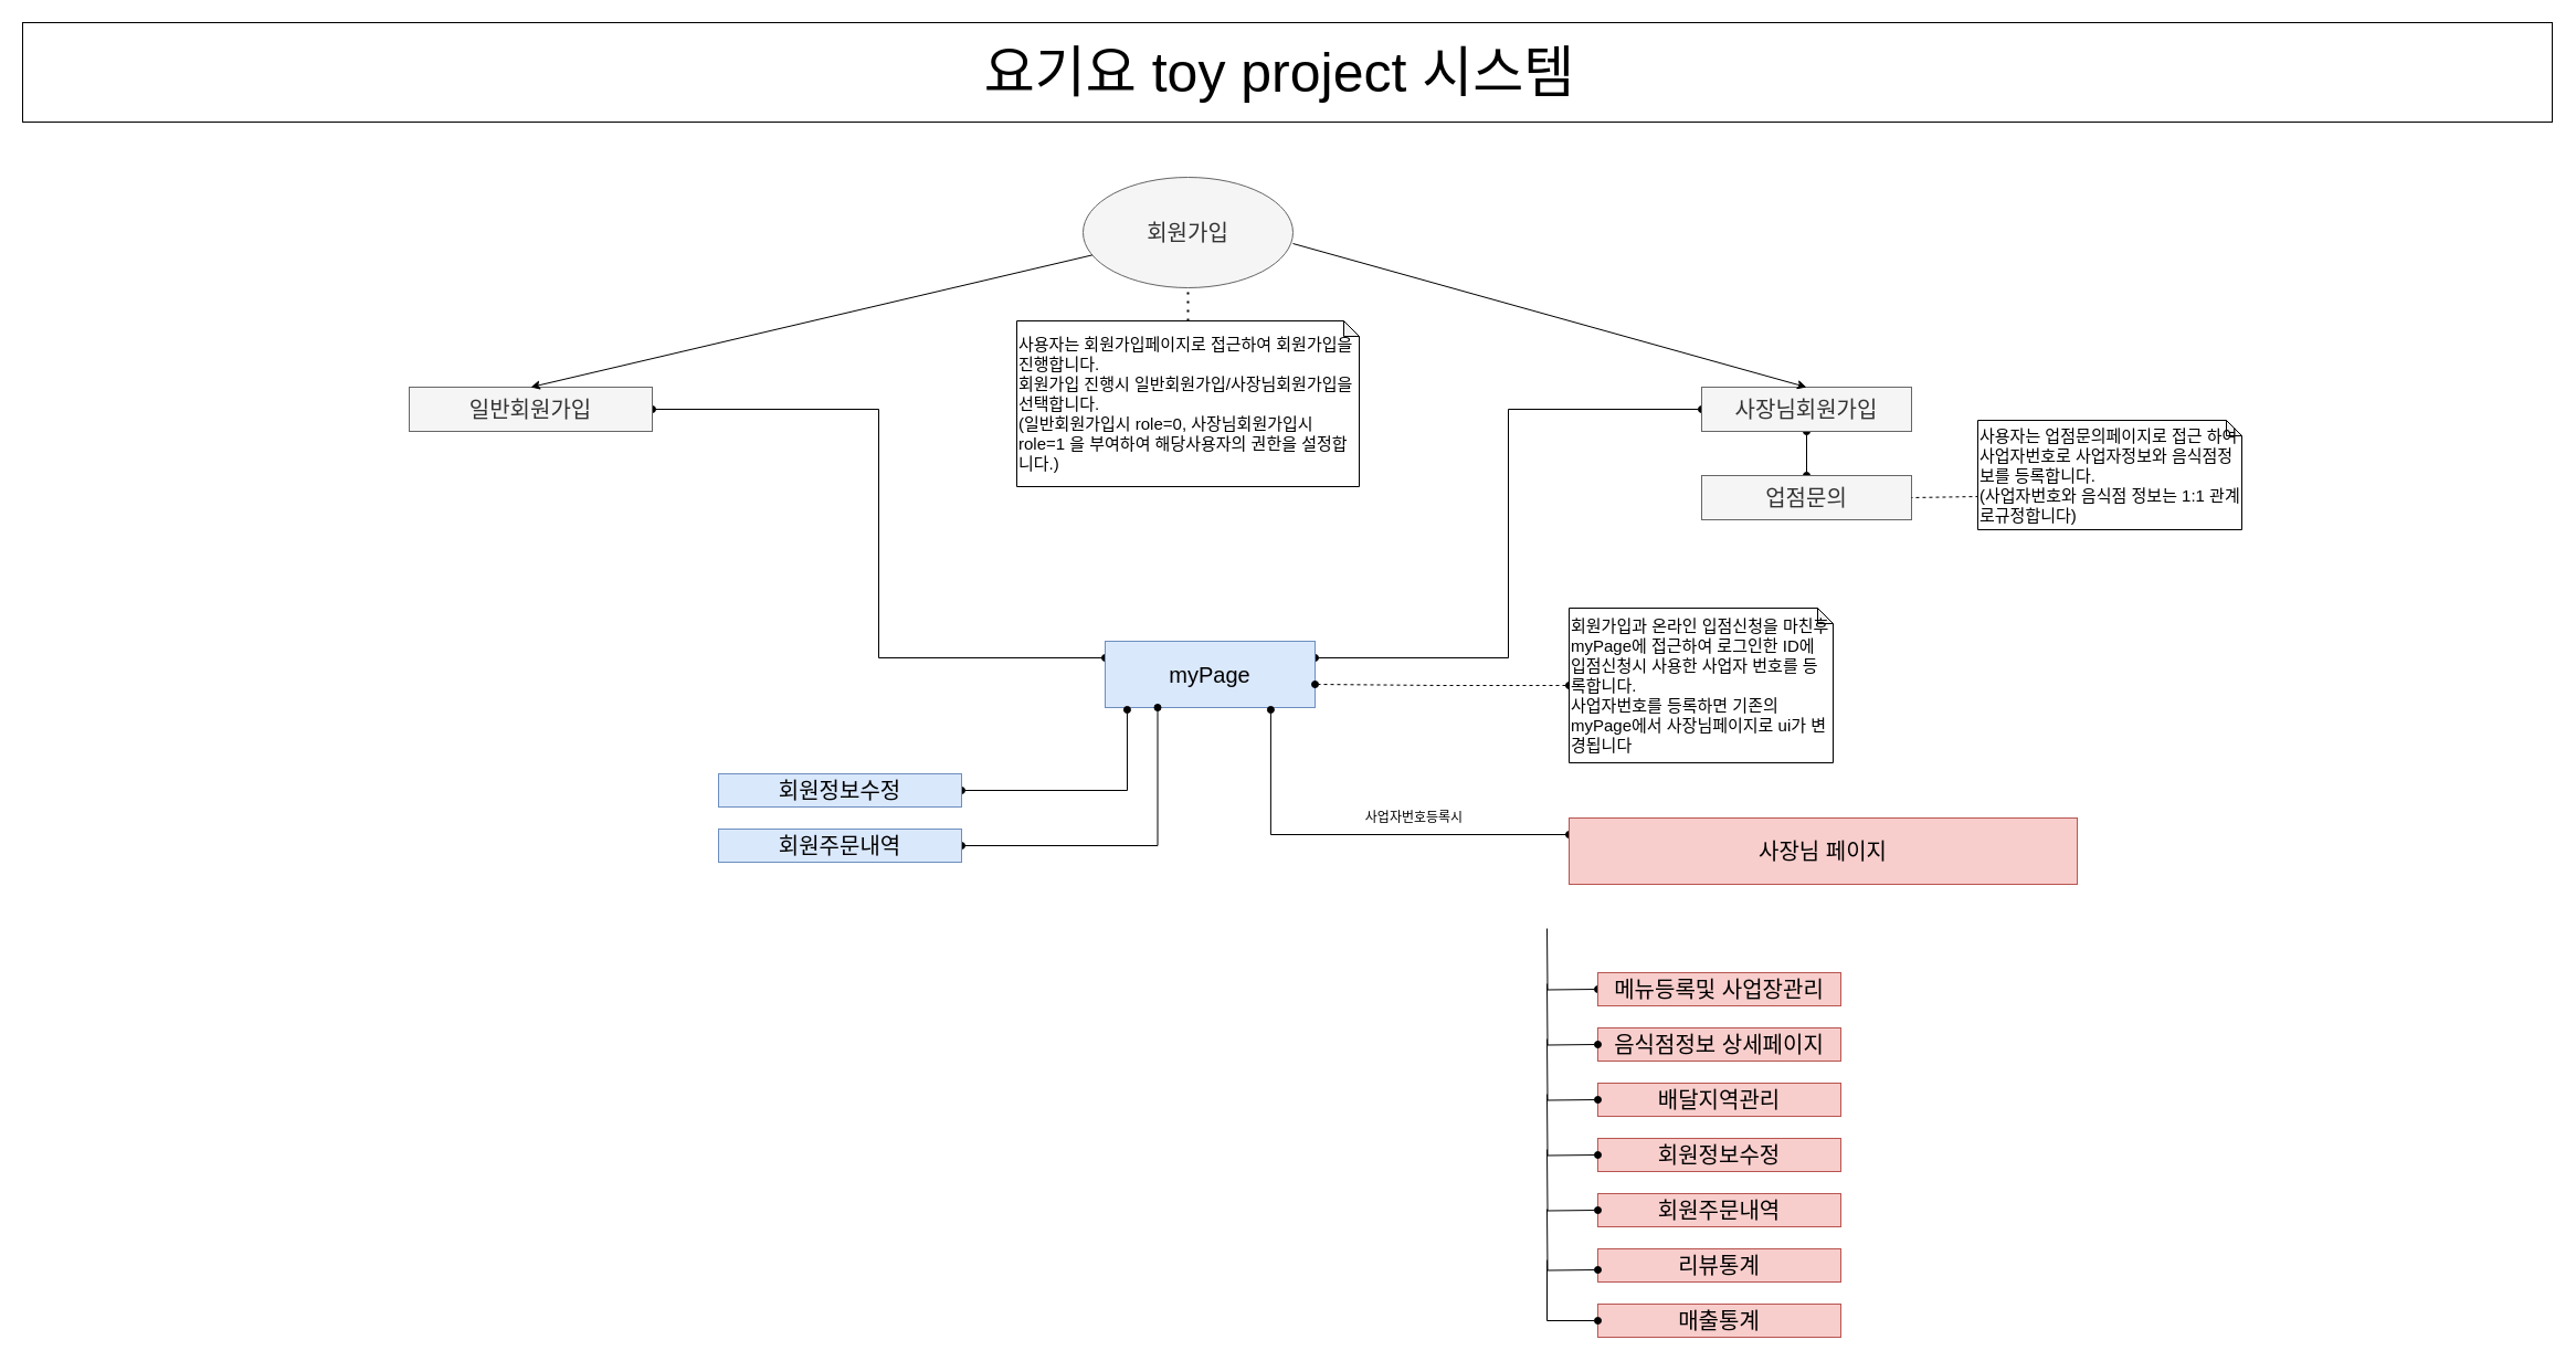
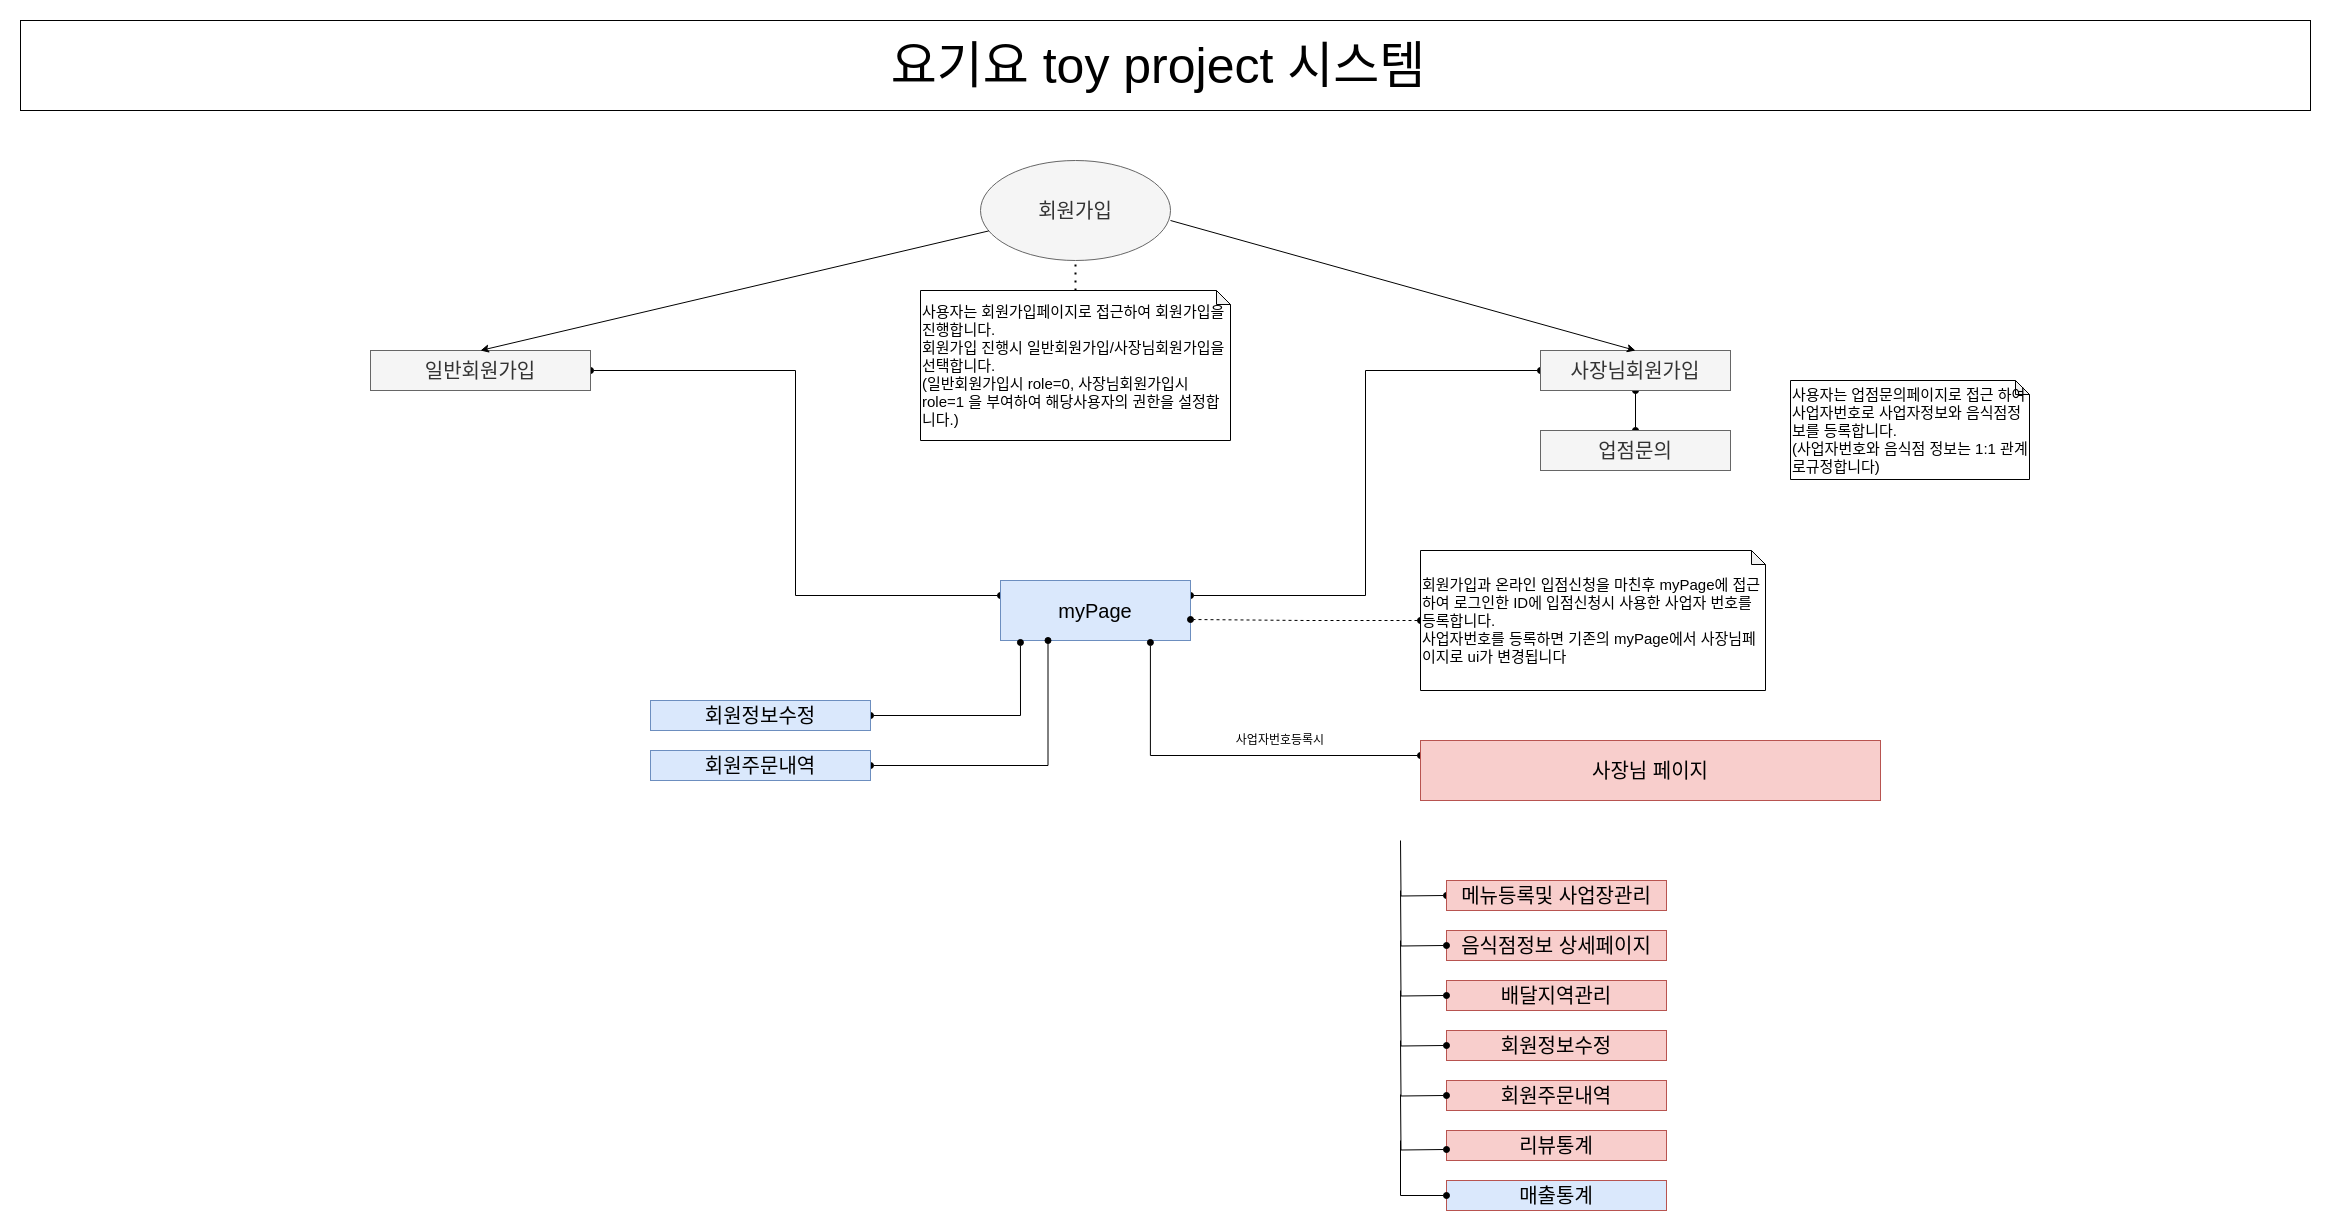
- <mxCell id="13" value="" style="endArrow=none;dashed=1;html=1;strokeWidth=1;entryX=1;entryY=0.5;entryDx=0;entryDy=0;exitX=0.004;exitY=0.697;exitDx=0;exitDy=0;exitPerimeter=0;" parent="1" source="34" target="11" edge="1"><mxGeometry width="50" height="50" relative="1" as="geometry"><mxPoint x="1980" y="370" as="sourcePoint" /><mxPoint x="1849" y="390" as="targetPoint" /></mxGeometry></mxCell>
- <mxCell id="17" value="&lt;span style=&quot;font-size: 15px&quot;&gt;회원가입과 온라인 입점신청을 마친후 myPage에 접근하여 로그인한 ID에 입점신청시 사용한 사업자 번호를 등록합니다.&lt;br&gt;사업자번호를 등록하면 기존의 myPage에서 사장님페이지로 ui가 변경됩니다&lt;br&gt;&lt;/span&gt;" style="shape=note;whiteSpace=wrap;html=1;backgroundOutline=1;darkOpacity=0.05;size=14;align=left;strokeWidth=1;" parent="1" vertex="1"><mxGeometry x="1420" y="550" width="239" height="140" as="geometry" /></mxCell>
+ <mxCell id="17" value="&lt;span style=&quot;font-size: 15px&quot;&gt;회원가입과 온라인 입점신청을 마친후 myPage에 접근하여 로그인한 ID에 입점신청시 사용한 사업자 번호를 등록합니다.&lt;br&gt;사업자번호를 등록하면 기존의 myPage에서 사장님페이지로 ui가 변경됩니다&lt;br&gt;&lt;/span&gt;" style="shape=note;whiteSpace=wrap;html=1;backgroundOutline=1;darkOpacity=0.05;size=14;align=left;strokeWidth=1;" parent="1" vertex="1"><mxGeometry x="1420" y="550" width="345" height="140" as="geometry" /></mxCell>
- <mxCell id="27" value="&lt;span style=&quot;font-size: 20px&quot;&gt;매출통계&lt;/span&gt;" style="rounded=0;whiteSpace=wrap;html=1;strokeWidth=1;fillColor=#f8cecc;strokeColor=#b85450;" parent="1" vertex="1"><mxGeometry x="1446" y="1180" width="220" height="30" as="geometry" /></mxCell>
+ <mxCell id="27" value="&lt;span style=&quot;font-size: 20px&quot;&gt;매출통계&lt;/span&gt;" style="rounded=0;whiteSpace=wrap;html=1;strokeWidth=1;fillColor=#dae8fc;strokeColor=#b85450;" parent="1" vertex="1"><mxGeometry x="1446" y="1180" width="220" height="30" as="geometry" /></mxCell>
